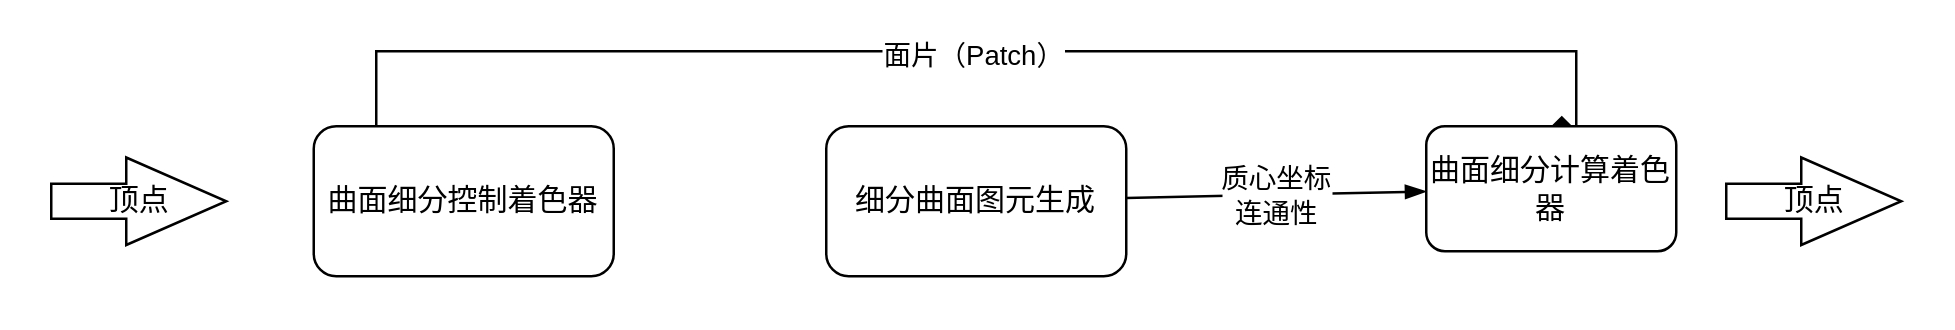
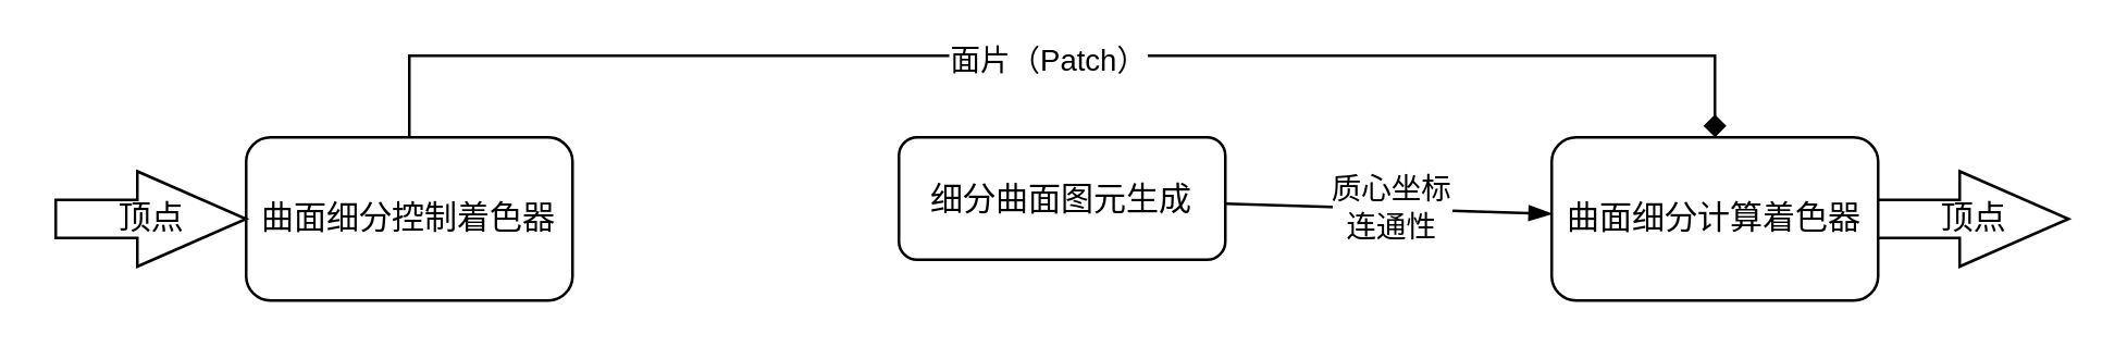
- <mxCell id="8" value="曲面细分计算着色器" style="rounded=1;whiteSpace=wrap;html=1;" vertex="1" parent="1"><mxGeometry x="570" y="50" width="100" height="50" as="geometry" /></mxCell>
+ <mxCell id="8" value="曲面细分计算着色器" style="rounded=1;whiteSpace=wrap;html=1;" vertex="1" parent="1"><mxGeometry x="570" y="50" width="120" height="60" as="geometry" /></mxCell>
- <mxCell id="4" value="曲面细分控制着色器" style="rounded=1;whiteSpace=wrap;html=1;" vertex="1" parent="1"><mxGeometry x="125" y="50" width="120" height="60" as="geometry" /></mxCell>
+ <mxCell id="4" value="曲面细分控制着色器" style="rounded=1;whiteSpace=wrap;html=1;" vertex="1" parent="1"><mxGeometry x="90" y="50" width="120" height="60" as="geometry" /></mxCell>
- <mxCell id="7" value="细分曲面图元生成" style="rounded=1;whiteSpace=wrap;html=1;" vertex="1" parent="1"><mxGeometry x="330" y="50" width="120" height="60" as="geometry" /></mxCell>
+ <mxCell id="7" value="细分曲面图元生成" style="rounded=1;whiteSpace=wrap;html=1;" vertex="1" parent="1"><mxGeometry x="330" y="50" width="120" height="45" as="geometry" /></mxCell>
